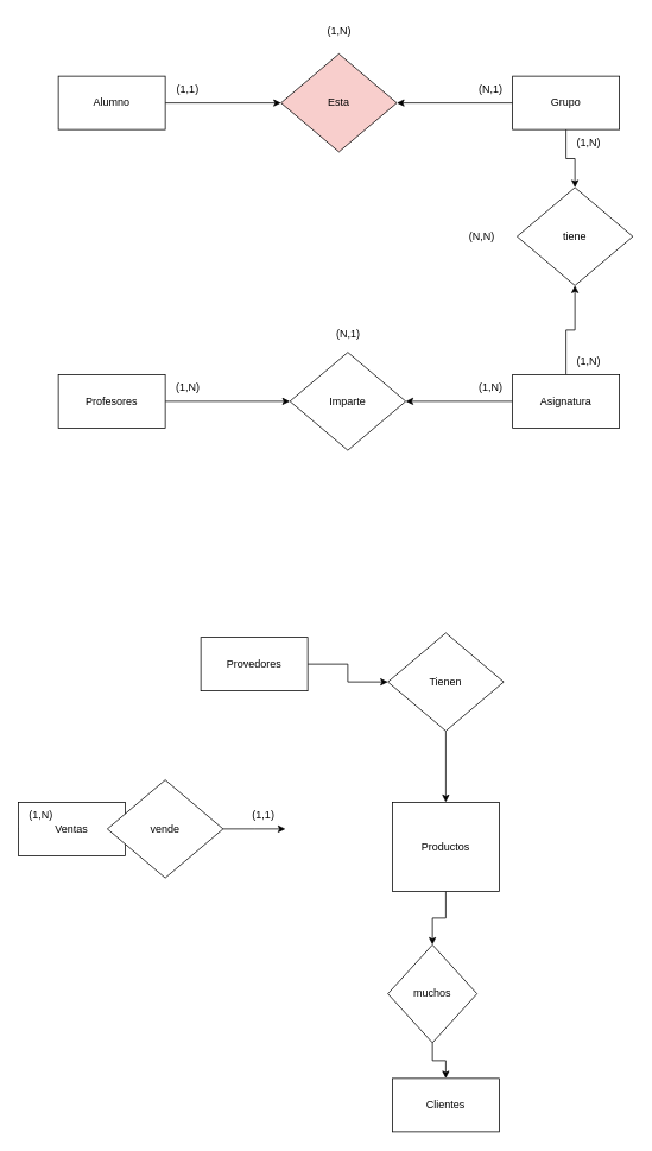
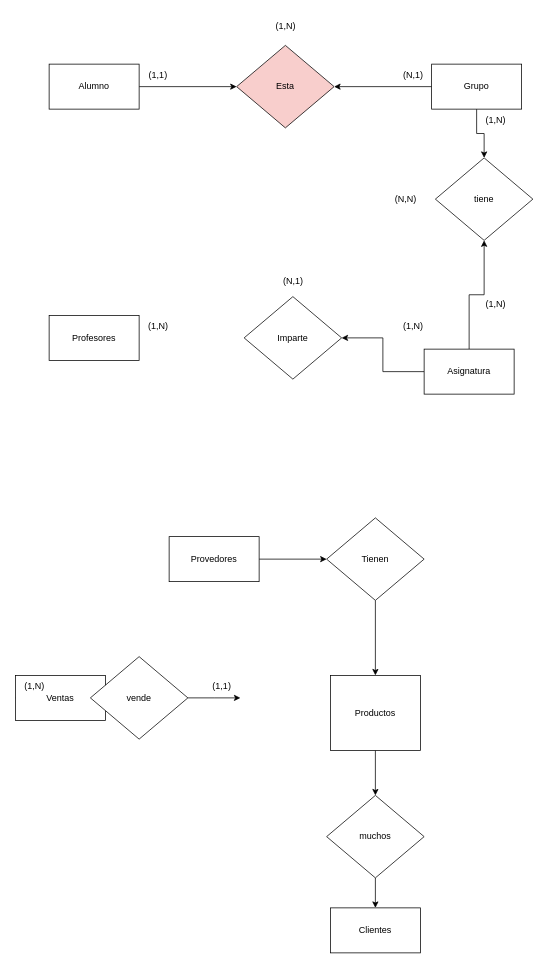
- <mxCell id="11" value="" style="edgeStyle=orthogonalEdgeStyle;rounded=0;orthogonalLoop=1;jettySize=auto;html=1;" edge="1" parent="1" source="12" target="18"><mxGeometry relative="1" as="geometry" /></mxCell>
- <mxCell id="10" value="Asignatura" style="rounded=0;whiteSpace=wrap;html=1;" vertex="1" parent="1"><mxGeometry x="575" y="420" width="120" height="60" as="geometry" /></mxCell>
+ <mxCell id="10" value="Asignatura" style="rounded=0;whiteSpace=wrap;html=1;" vertex="1" parent="1"><mxGeometry x="565" y="465" width="120" height="60" as="geometry" /></mxCell>
- <mxCell id="38" value="Tienen" style="rhombus;whiteSpace=wrap;html=1;" vertex="1" parent="1"><mxGeometry x="435" y="710" width="130" height="110" as="geometry" /></mxCell>
+ <mxCell id="38" value="Tienen" style="rhombus;whiteSpace=wrap;html=1;" vertex="1" parent="1"><mxGeometry x="435" y="690" width="130" height="110" as="geometry" /></mxCell>
- <mxCell id="34" value="muchos" style="rhombus;whiteSpace=wrap;html=1;" vertex="1" parent="1"><mxGeometry x="435" y="1060" width="100" height="110" as="geometry" /></mxCell>
+ <mxCell id="34" value="muchos" style="rhombus;whiteSpace=wrap;html=1;" vertex="1" parent="1"><mxGeometry x="435" y="1060" width="130" height="110" as="geometry" /></mxCell>
